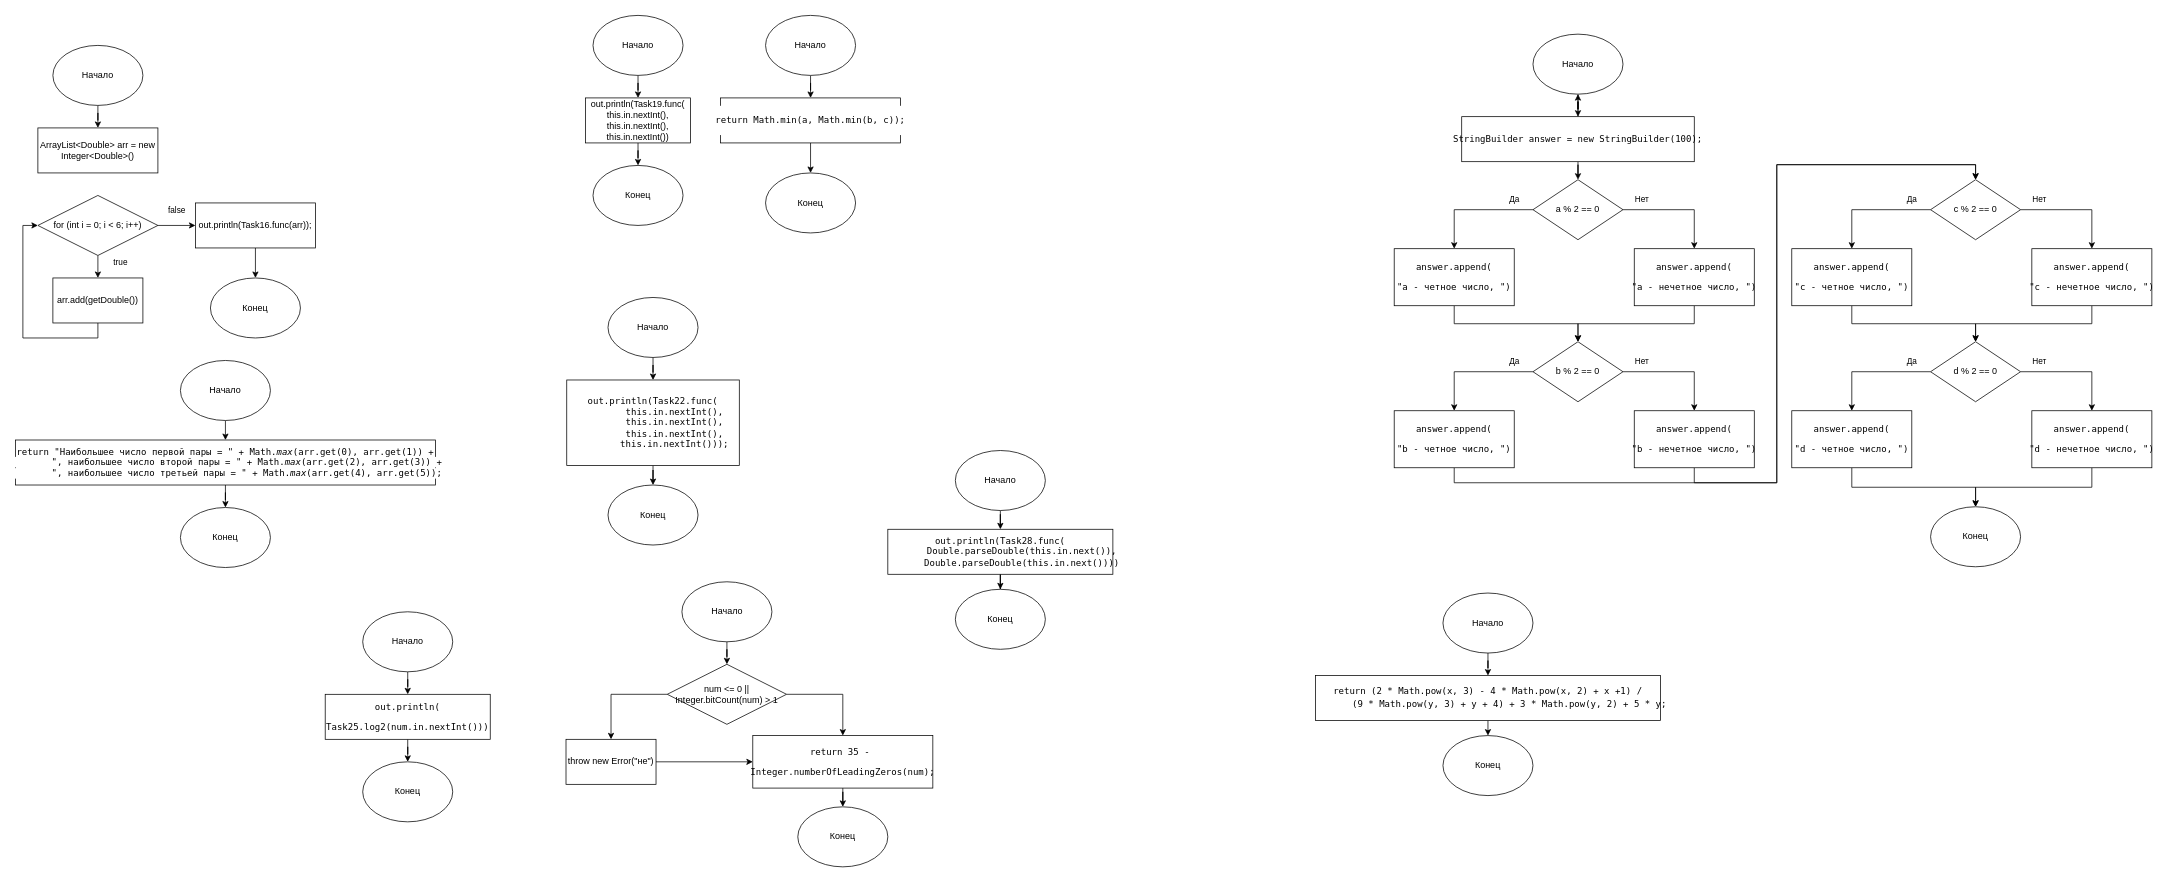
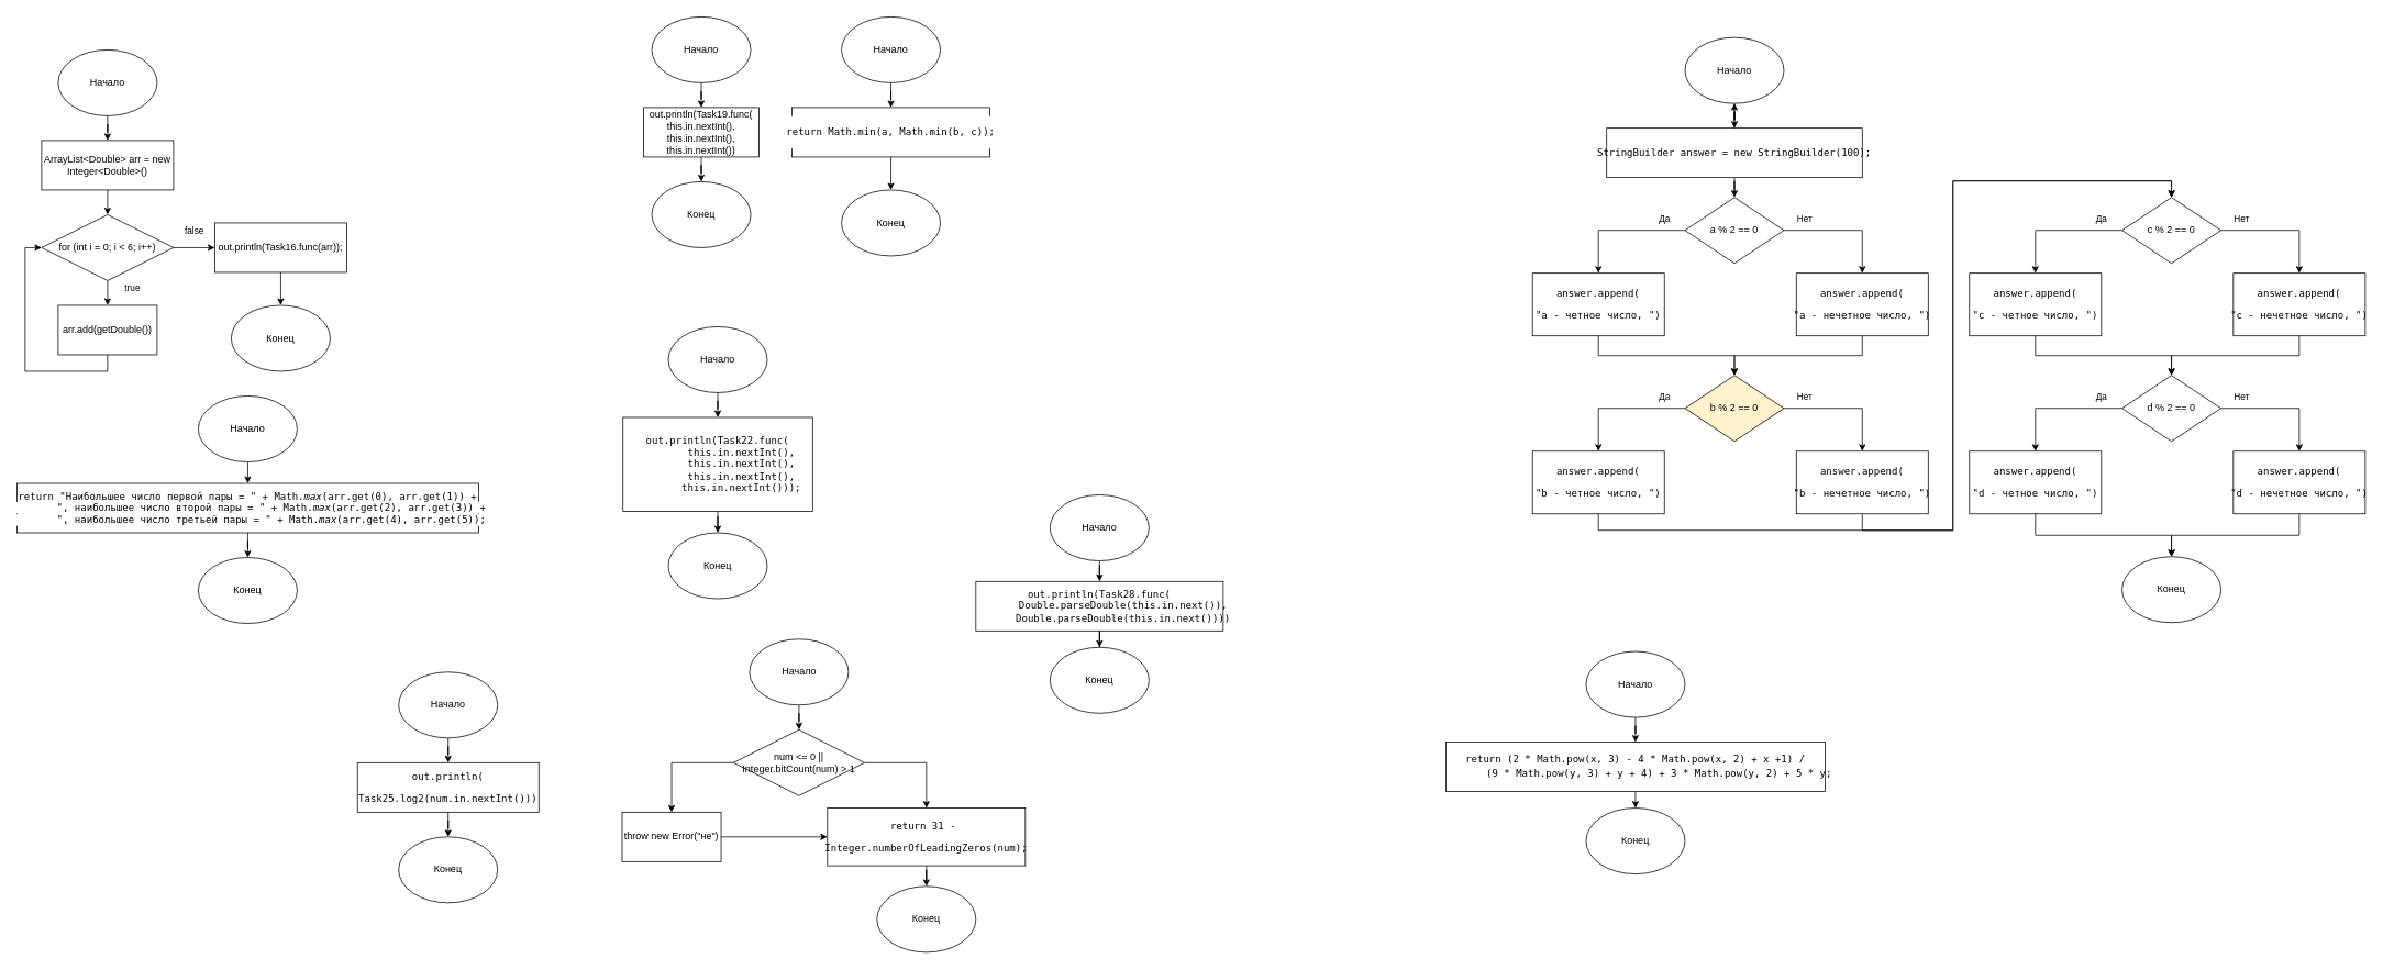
+ <mxCell id="5" style="edgeStyle=orthogonalEdgeStyle;rounded=0;orthogonalLoop=1;jettySize=auto;html=1;exitX=0.5;exitY=1;exitDx=0;exitDy=0;entryX=0.5;entryY=0;entryDx=0;entryDy=0;" edge="1" parent="1" source="6" target="9"><mxGeometry relative="1" as="geometry" /></mxCell>
- <mxCell id="48" value="b % 2 == 0" style="rhombus;whiteSpace=wrap;html=1;labelBackgroundColor=none;fontColor=#000000;" vertex="1" parent="1"><mxGeometry x="2043" y="455" width="120" height="80" as="geometry" /></mxCell>
+ <mxCell id="48" value="b % 2 == 0" style="rhombus;whiteSpace=wrap;html=1;labelBackgroundColor=none;fontColor=#000000;fillColor=#fff2cc;" vertex="1" parent="1"><mxGeometry x="2043" y="455" width="120" height="80" as="geometry" /></mxCell>
- <mxCell id="81" value="&lt;pre style=&quot;&quot;&gt;return 35 - &lt;/pre&gt;&lt;pre style=&quot;&quot;&gt;Integer.numberOfLeadingZeros(num);&lt;/pre&gt;" style="rounded=0;whiteSpace=wrap;html=1;labelBackgroundColor=none;fontColor=#000000;" vertex="1" parent="1"><mxGeometry x="1003" y="980" width="240" height="70" as="geometry" /></mxCell>
+ <mxCell id="81" value="&lt;pre style=&quot;&quot;&gt;return 31 - &lt;/pre&gt;&lt;pre style=&quot;&quot;&gt;Integer.numberOfLeadingZeros(num);&lt;/pre&gt;" style="rounded=0;whiteSpace=wrap;html=1;labelBackgroundColor=none;fontColor=#000000;" vertex="1" parent="1"><mxGeometry x="1003" y="980" width="240" height="70" as="geometry" /></mxCell>
